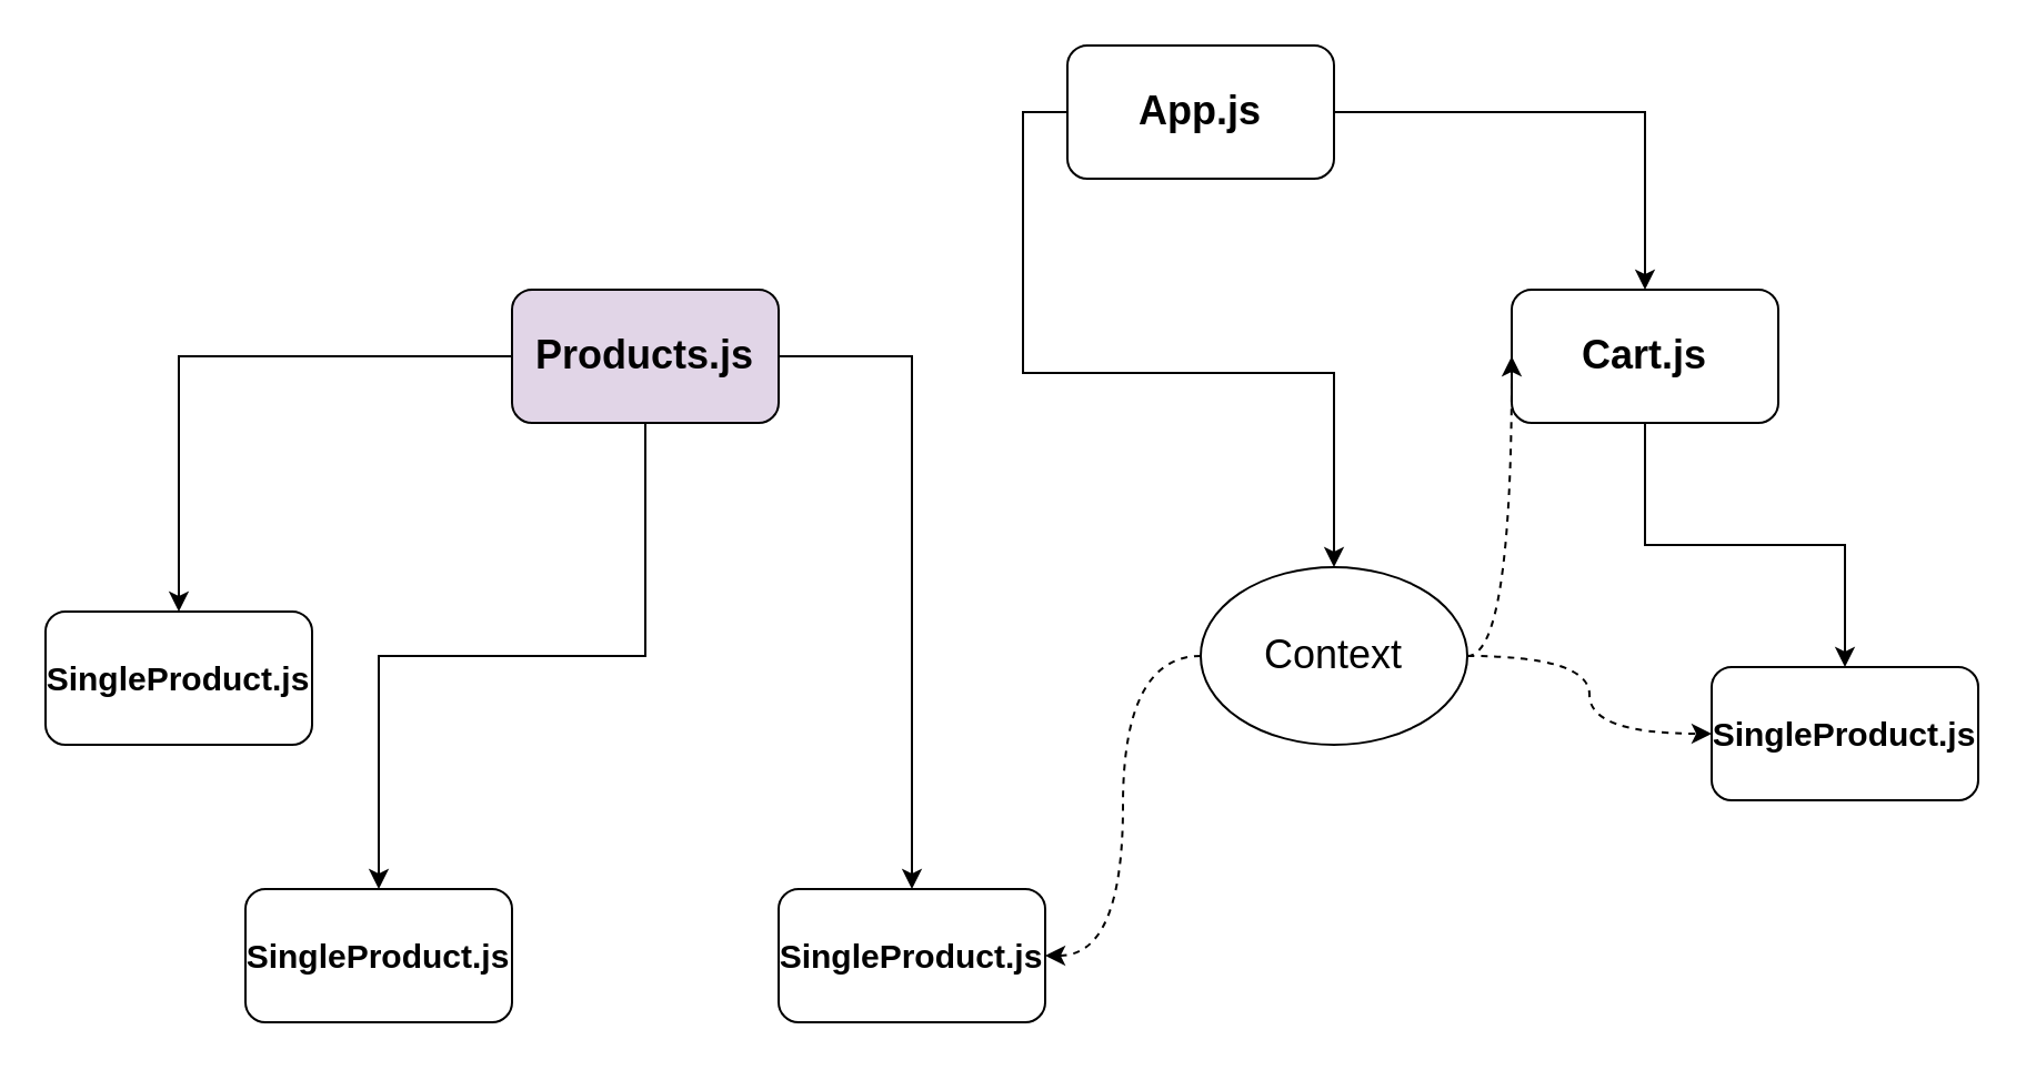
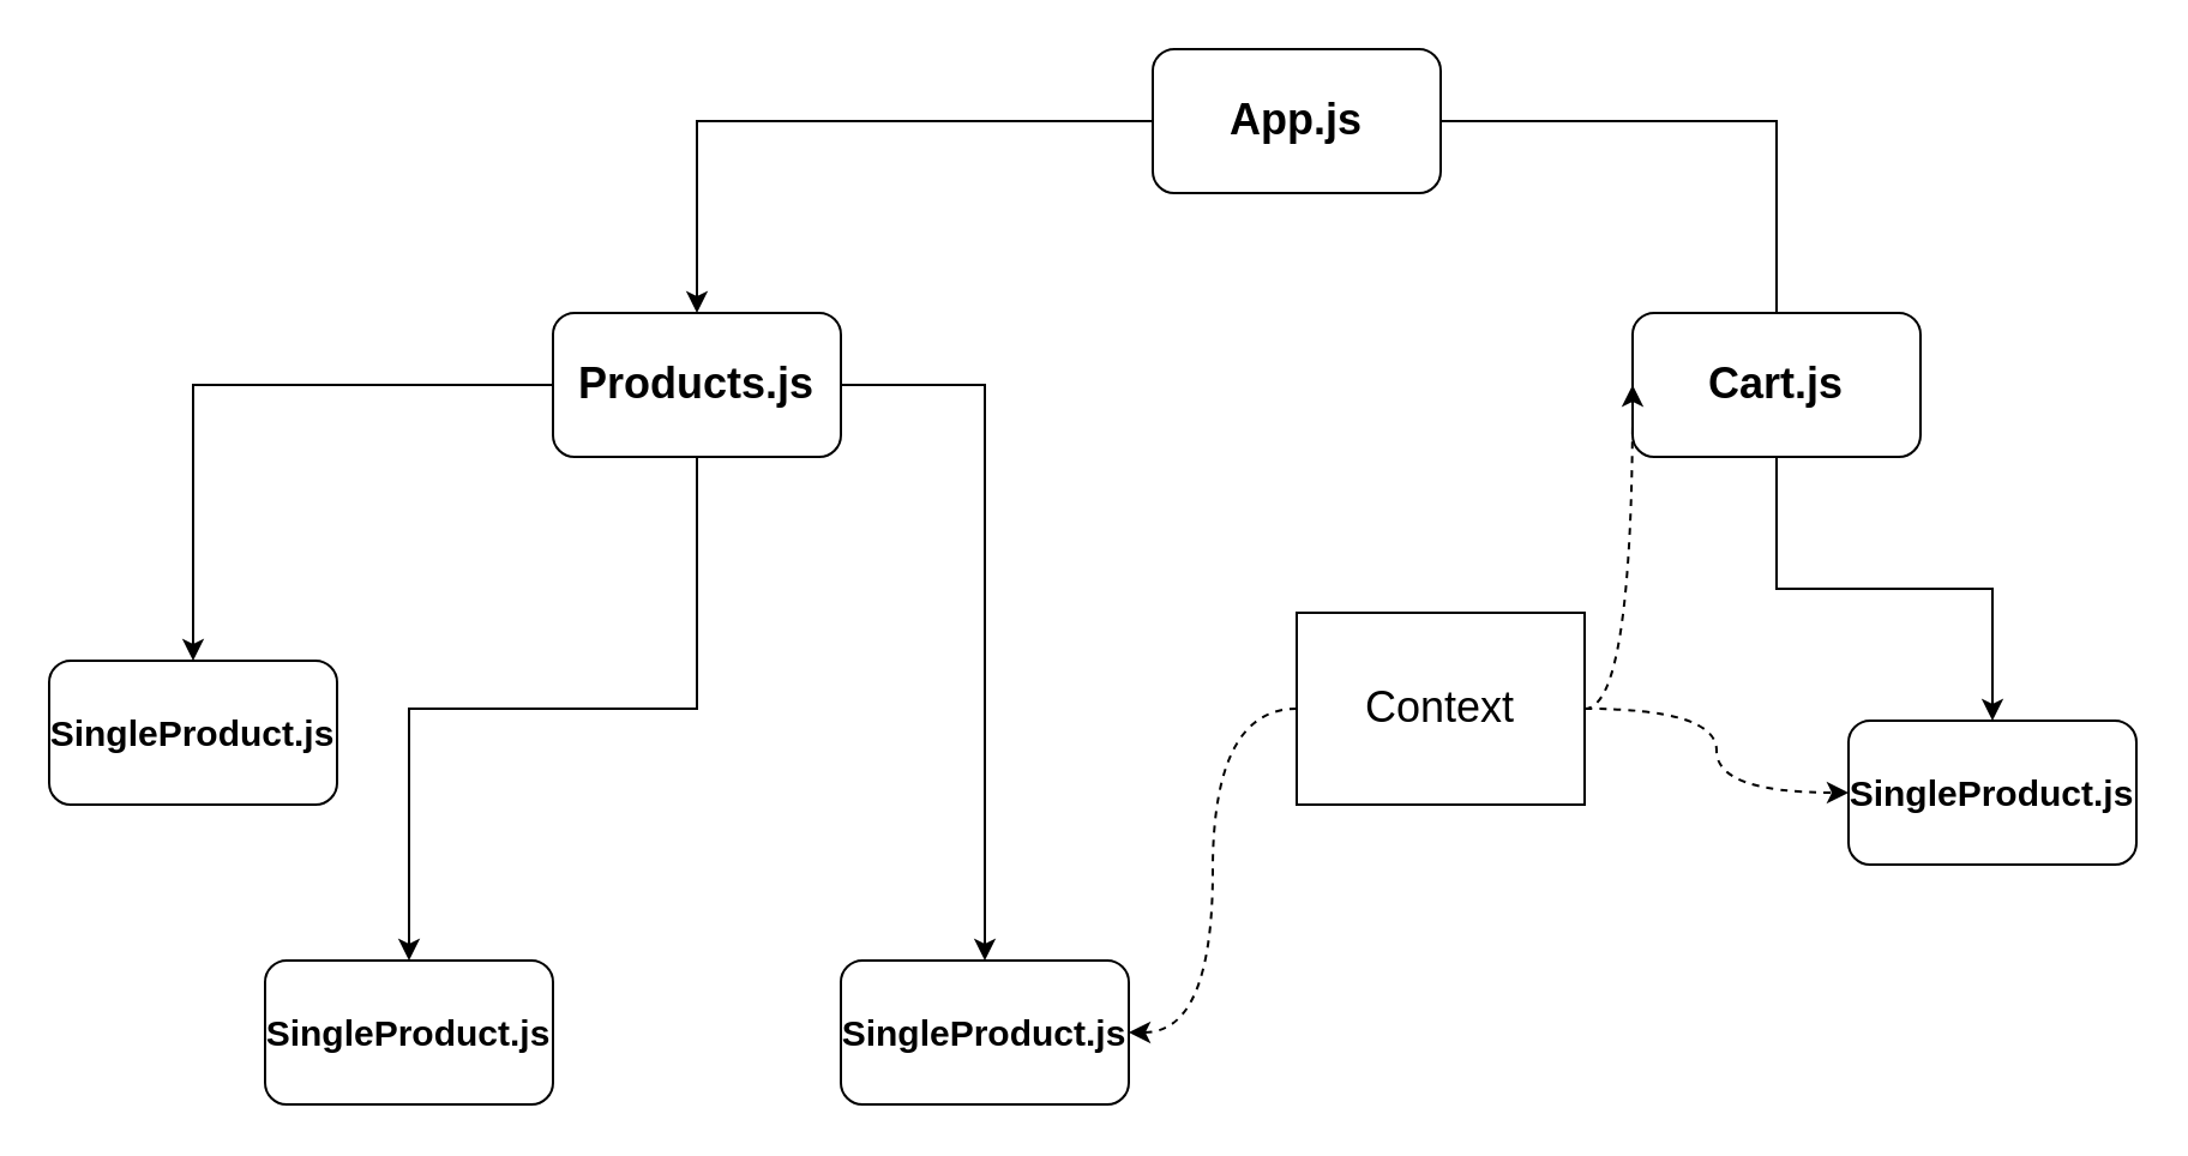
- <mxCell id="2" style="edgeStyle=orthogonalEdgeStyle;rounded=0;orthogonalLoop=1;jettySize=auto;html=1;exitX=1;exitY=0.5;exitDx=0;exitDy=0;entryX=0.5;entryY=0;entryDx=0;entryDy=0;" edge="1" parent="1" source="4" target="10"><mxGeometry relative="1" as="geometry" /></mxCell>
+ <mxCell id="2" style="edgeStyle=orthogonalEdgeStyle;rounded=0;orthogonalLoop=1;jettySize=auto;html=1;exitX=1;exitY=0.5;exitDx=0;exitDy=0;entryX=0.5;entryY=0;entryDx=0;entryDy=0;endArrow=none;" edge="1" parent="1" source="4" target="10"><mxGeometry relative="1" as="geometry" /></mxCell>
- <mxCell id="8" value="&lt;h2&gt;Products.js&lt;/h2&gt;" style="rounded=1;whiteSpace=wrap;html=1;fontStyle=1;fillColor=#e1d5e7;" vertex="1" parent="1"><mxGeometry x="230" y="130" width="120" height="60" as="geometry" /></mxCell>
+ <mxCell id="8" value="&lt;h2&gt;Products.js&lt;/h2&gt;" style="rounded=1;whiteSpace=wrap;html=1;fontStyle=1" vertex="1" parent="1"><mxGeometry x="230" y="130" width="120" height="60" as="geometry" /></mxCell>
- <mxCell id="3" style="edgeStyle=orthogonalEdgeStyle;rounded=0;orthogonalLoop=1;jettySize=auto;html=1;exitX=0;exitY=0.5;exitDx=0;exitDy=0;" edge="1" parent="1" source="4" target="18"><mxGeometry relative="1" as="geometry" /></mxCell>
+ <mxCell id="3" style="edgeStyle=orthogonalEdgeStyle;rounded=0;orthogonalLoop=1;jettySize=auto;html=1;exitX=0;exitY=0.5;exitDx=0;exitDy=0;entryX=0.5;entryY=0;entryDx=0;entryDy=0;" edge="1" parent="1" source="4" target="8"><mxGeometry relative="1" as="geometry" /></mxCell>
- <mxCell id="18" value="&lt;font style=&quot;font-size: 18px;&quot;&gt;Context&lt;/font&gt;" style="ellipse;whiteSpace=wrap;html=1;" vertex="1" parent="1"><mxGeometry x="540" y="255" width="120" height="80" as="geometry" /></mxCell>
+ <mxCell id="18" value="&lt;font style=&quot;font-size: 18px;&quot;&gt;Context&lt;/font&gt;" style="whiteSpace=wrap;html=1;rounded=0;" vertex="1" parent="1"><mxGeometry x="540" y="255" width="120" height="80" as="geometry" /></mxCell>
